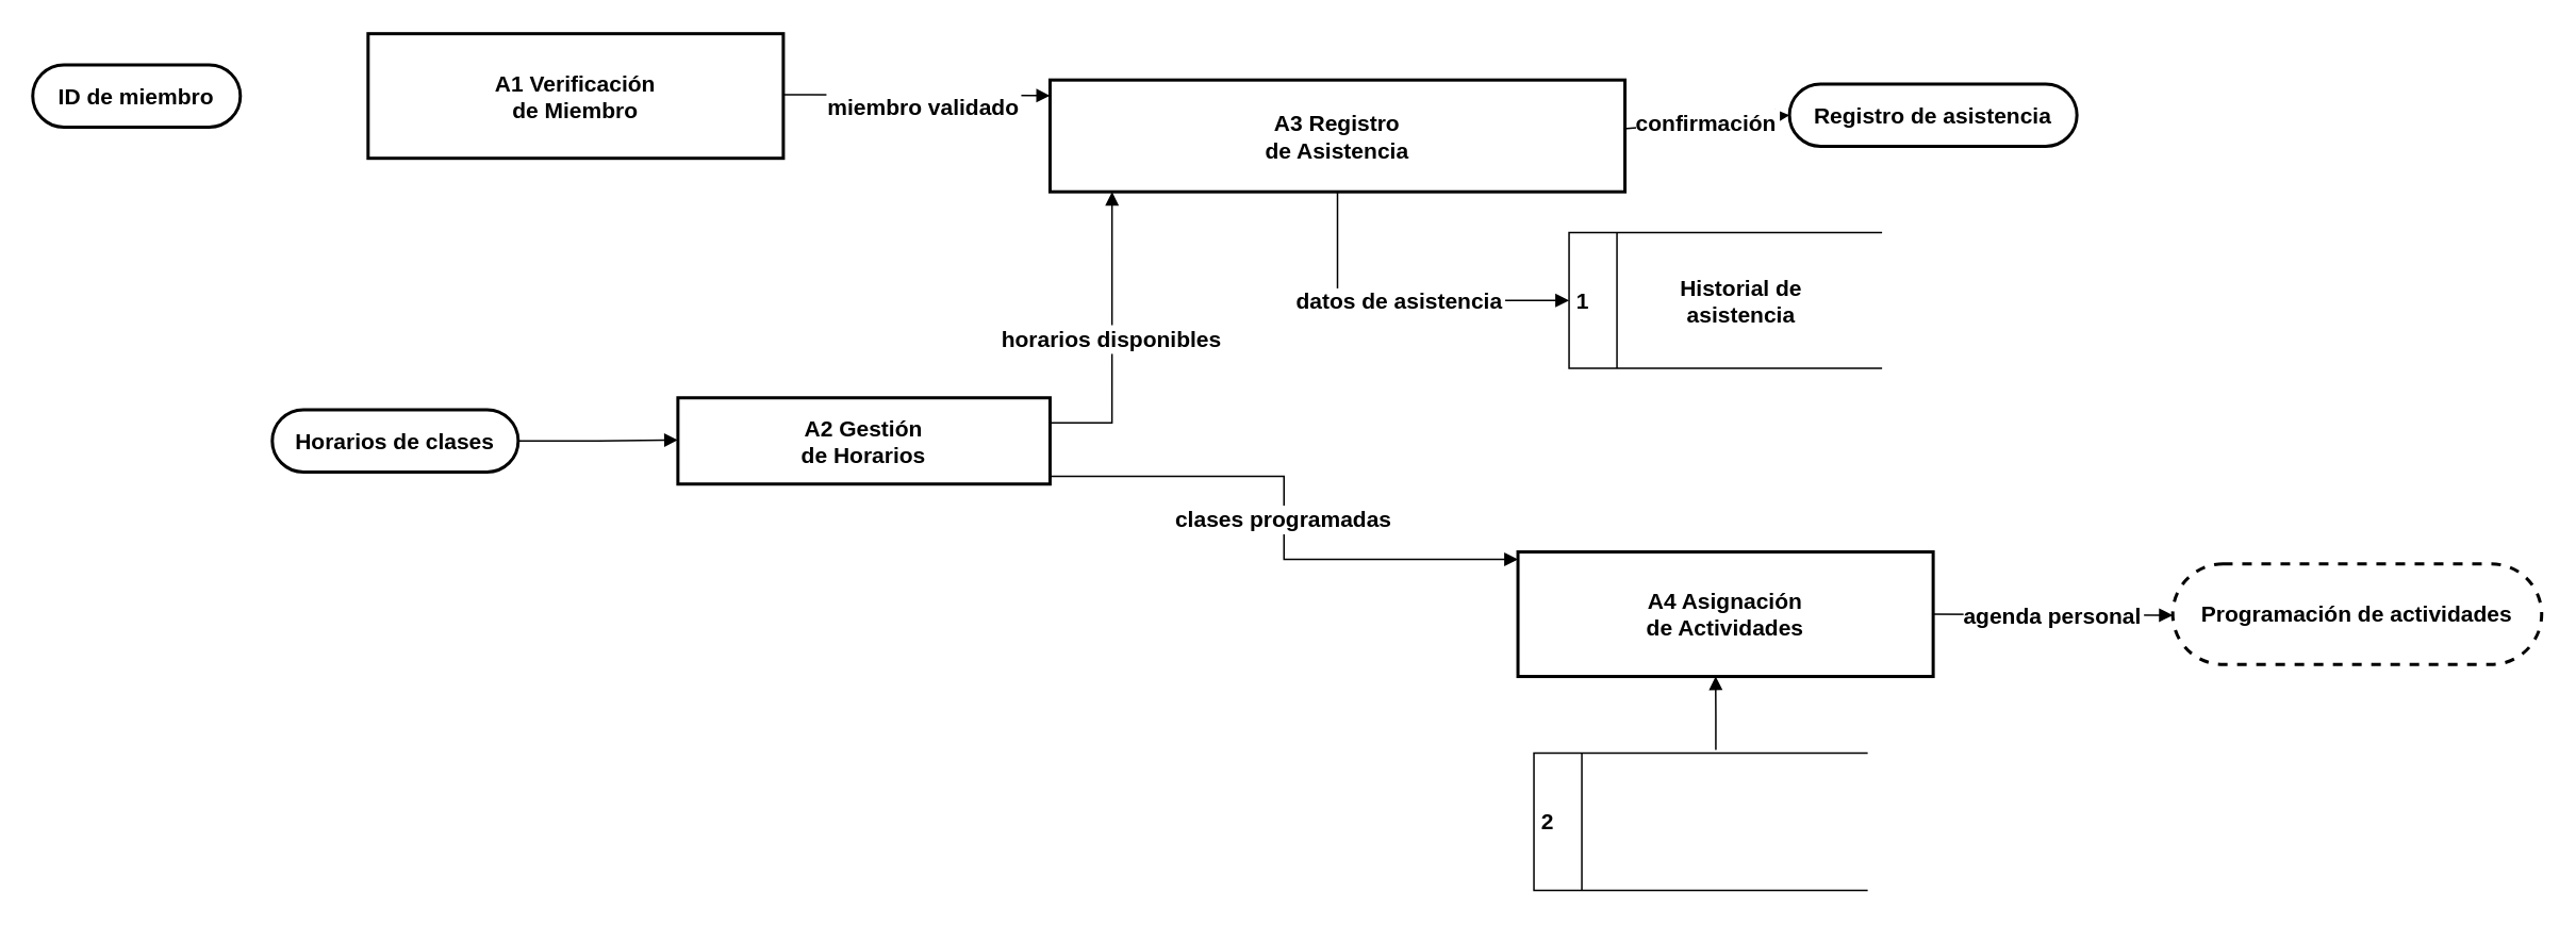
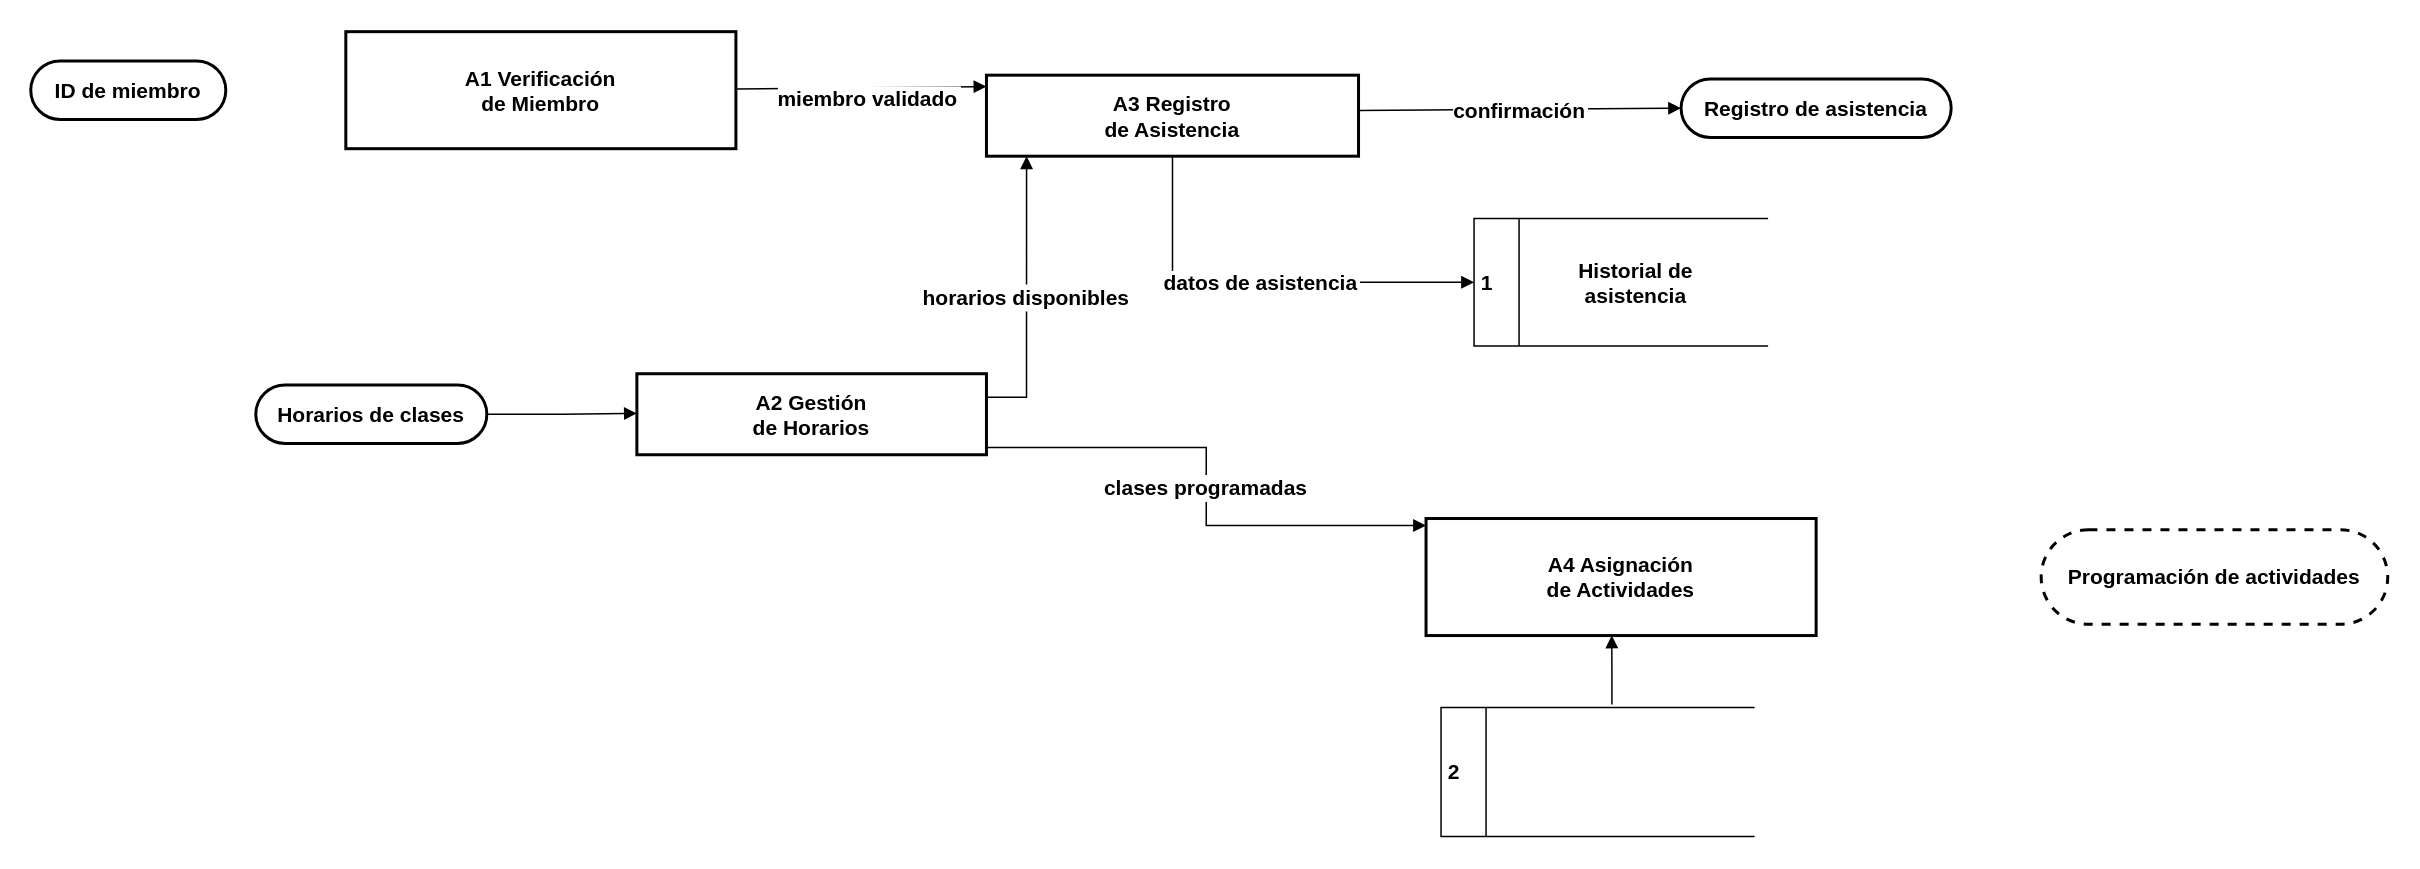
- <mxCell id="6" value="A3 Registro&#10;de Asistencia" style="whiteSpace=wrap;strokeWidth=2;fontSize=14;fontStyle=1" parent="1" vertex="1"><mxGeometry x="657" y="49.5" width="360" height="70" as="geometry" /></mxCell>
+ <mxCell id="6" value="A3 Registro&#10;de Asistencia" style="whiteSpace=wrap;strokeWidth=2;fontSize=14;fontStyle=1" parent="1" vertex="1"><mxGeometry x="657" y="49.5" width="248" height="54" as="geometry" /></mxCell>
- <mxCell id="19" value="agenda personal" style="curved=1;startArrow=none;endArrow=block;exitX=1;exitY=0.5;entryX=0;entryY=0.51;rounded=0;fontSize=14;fontStyle=1" parent="1" source="7" target="11" edge="1"><mxGeometry relative="1" as="geometry"><Array as="points" /></mxGeometry></mxCell>
